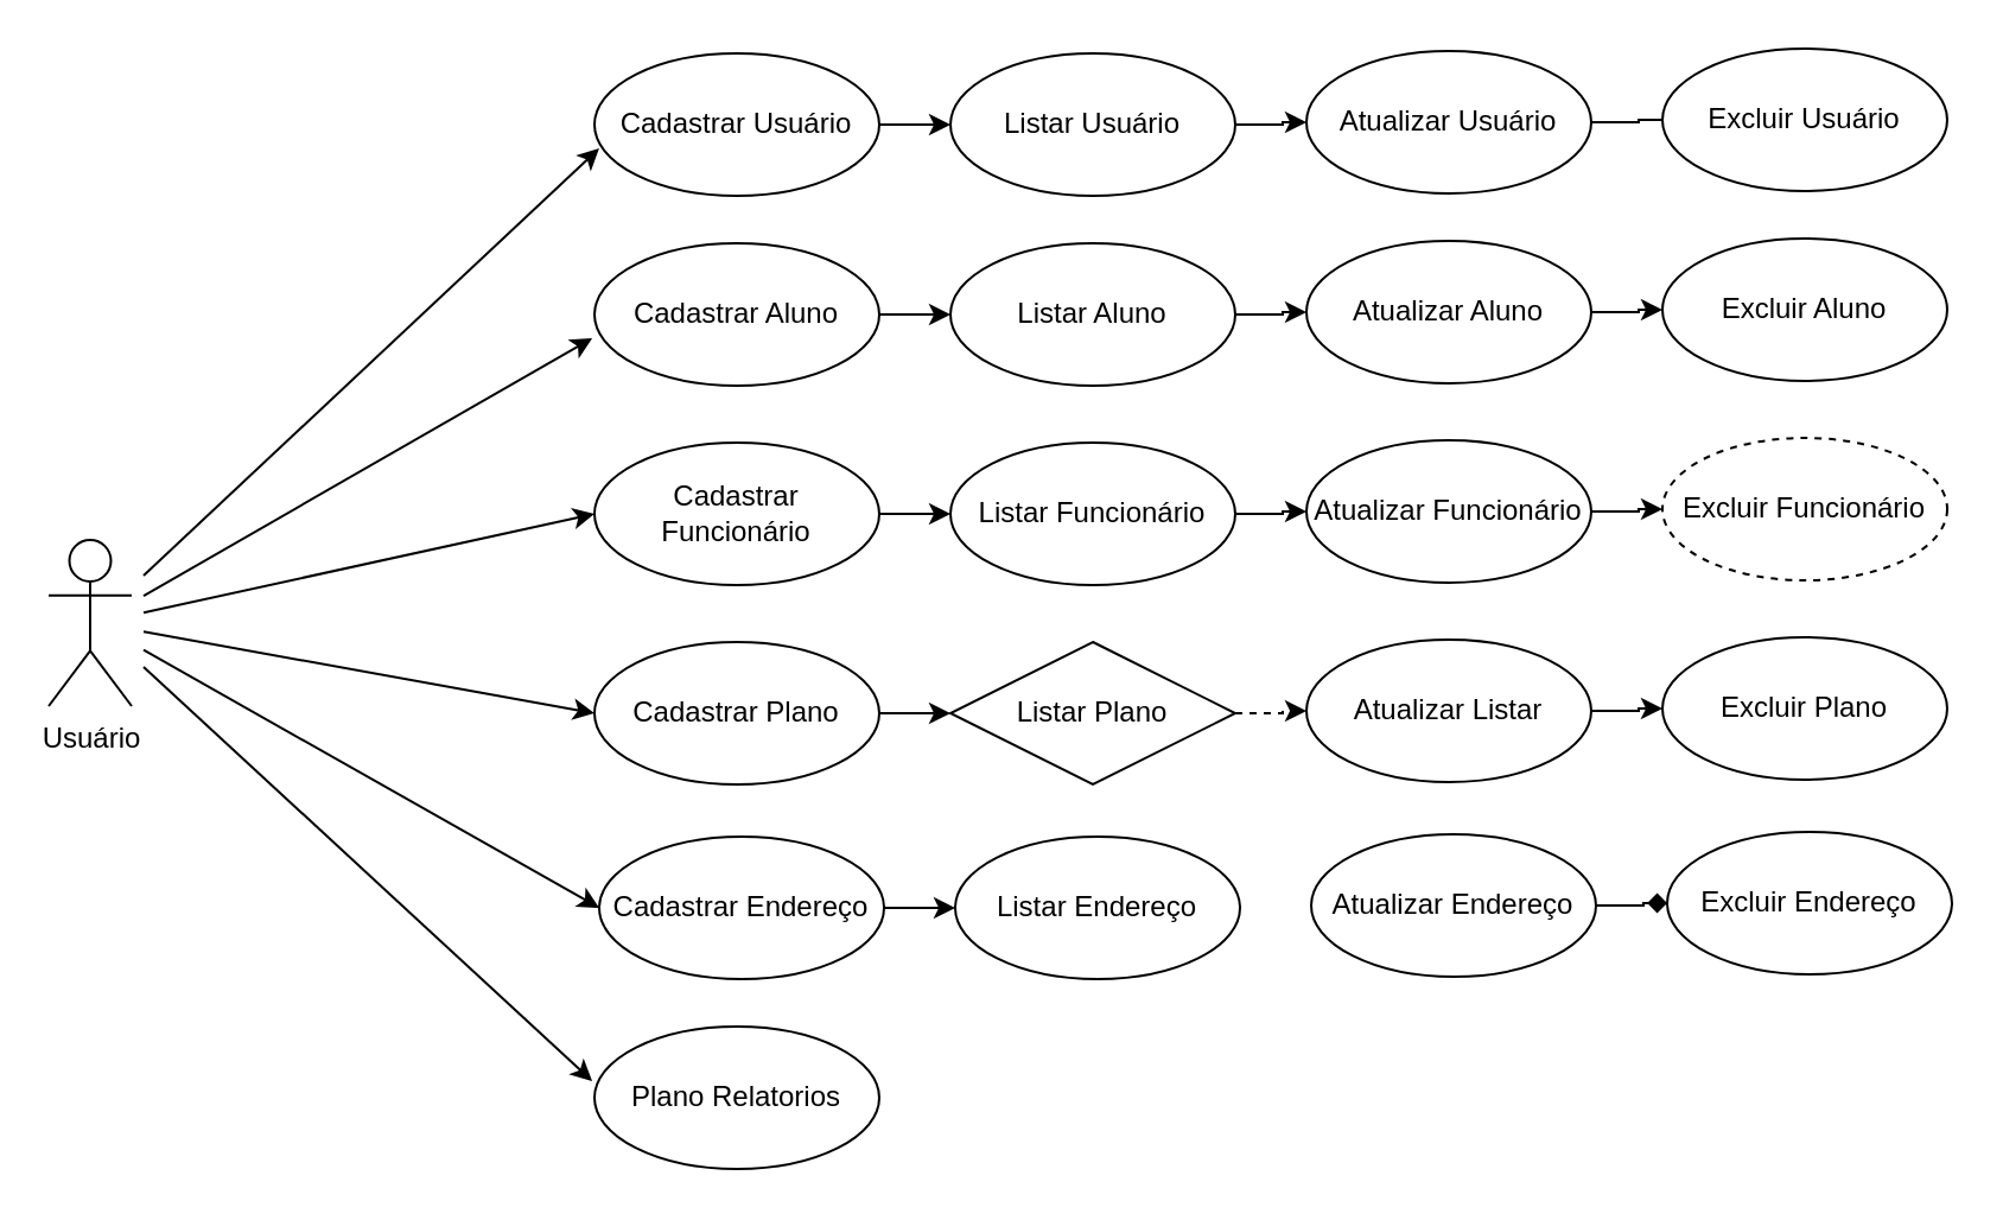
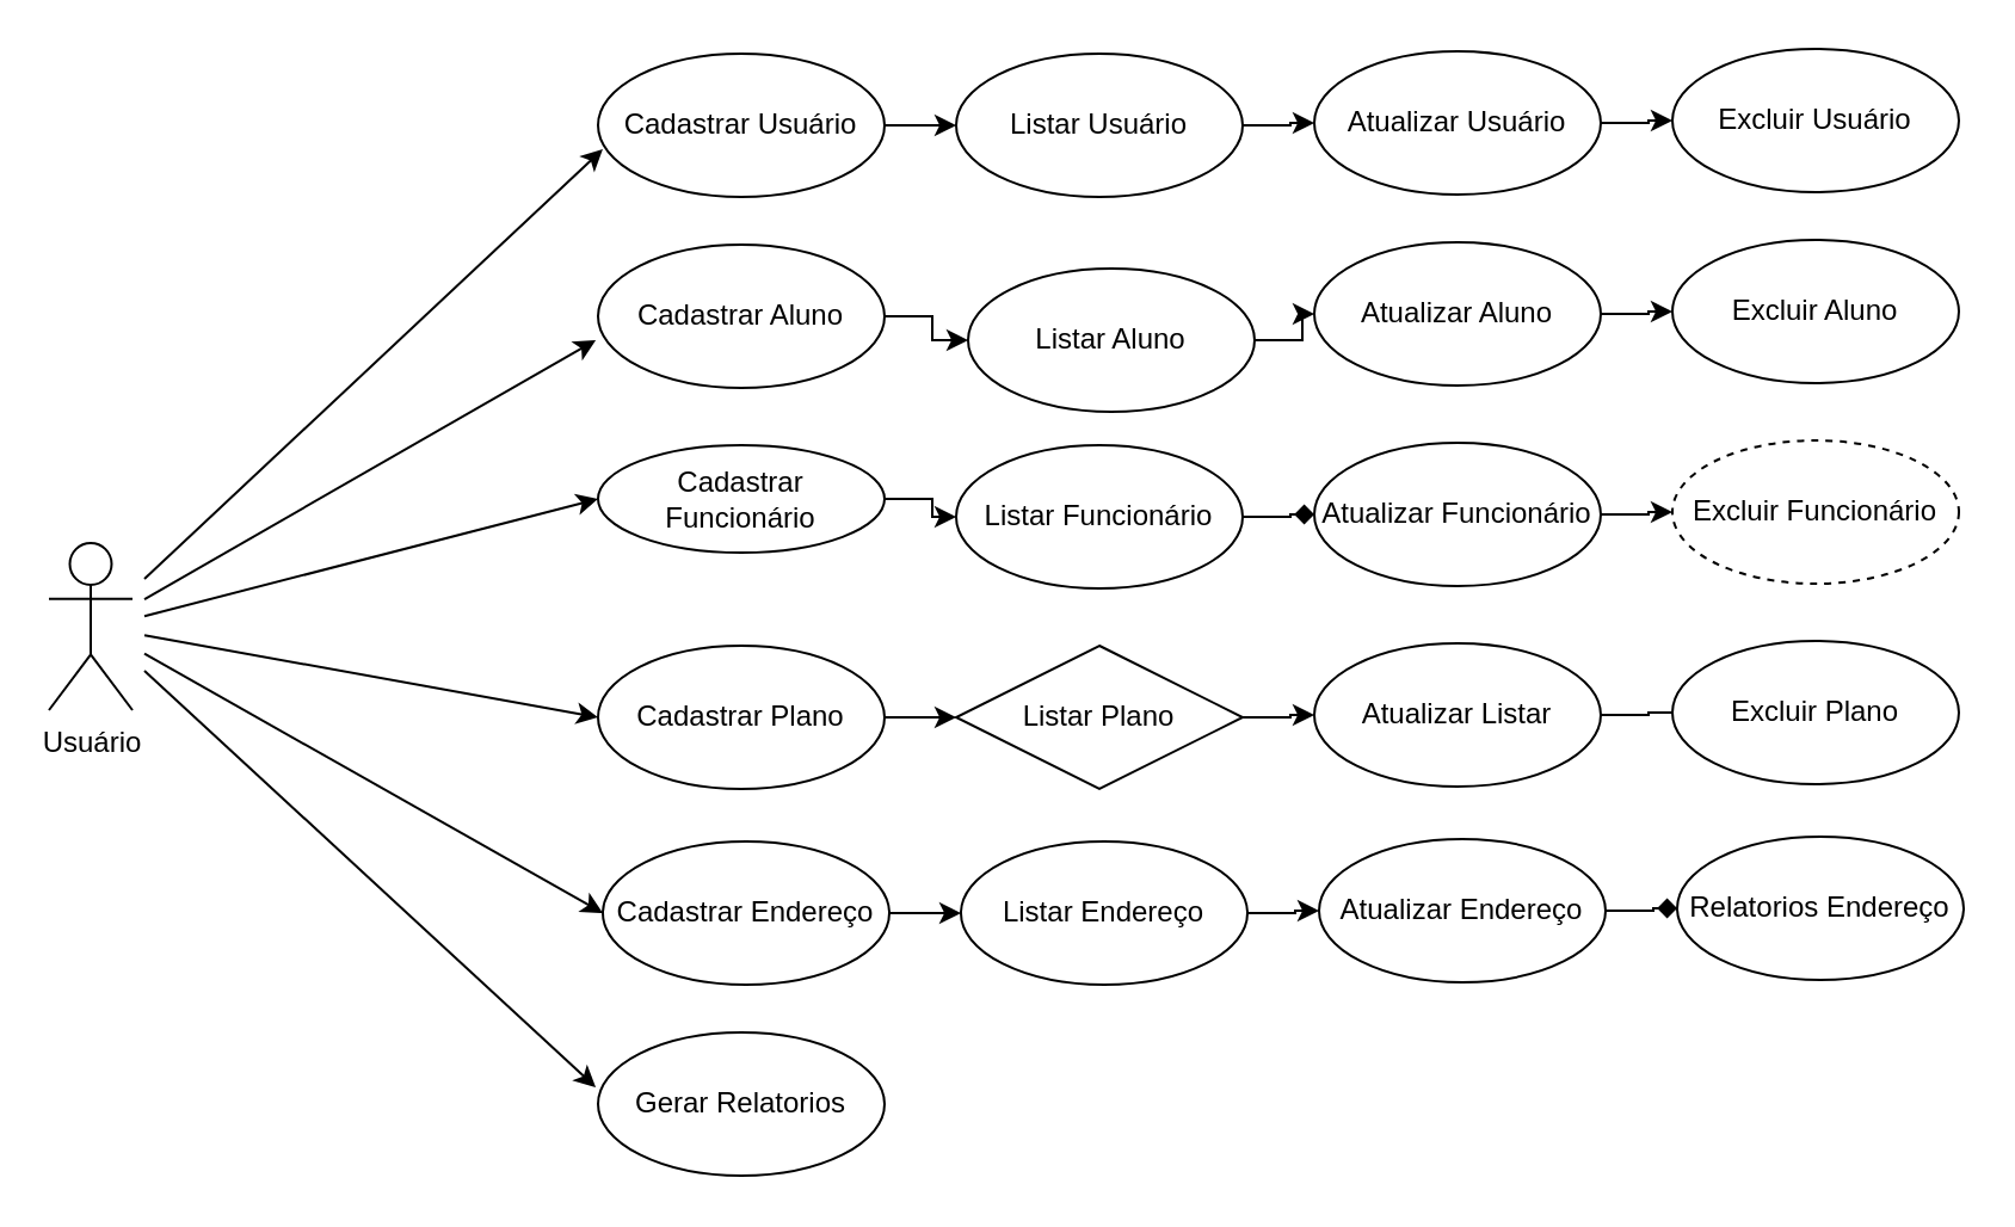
- <mxCell id="32" value="" style="edgeStyle=orthogonalEdgeStyle;rounded=0;orthogonalLoop=1;jettySize=auto;html=1;endArrow=none;" parent="1" source="33" target="41" edge="1"><mxGeometry relative="1" as="geometry" /></mxCell>
+ <mxCell id="32" value="" style="edgeStyle=orthogonalEdgeStyle;rounded=0;orthogonalLoop=1;jettySize=auto;html=1;" parent="1" source="33" target="41" edge="1"><mxGeometry relative="1" as="geometry" /></mxCell>
- <mxCell id="21" value="Listar Aluno" style="ellipse;whiteSpace=wrap;html=1;" parent="1" vertex="1"><mxGeometry x="400" y="102" width="120" height="60" as="geometry" /></mxCell>
+ <mxCell id="21" value="Listar Aluno" style="ellipse;whiteSpace=wrap;html=1;" parent="1" vertex="1"><mxGeometry x="405" y="112" width="120" height="60" as="geometry" /></mxCell>
- <mxCell id="24" value="" style="edgeStyle=orthogonalEdgeStyle;rounded=0;orthogonalLoop=1;jettySize=auto;html=1;" parent="1" source="25" target="35" edge="1"><mxGeometry relative="1" as="geometry" /></mxCell>
+ <mxCell id="24" value="" style="edgeStyle=orthogonalEdgeStyle;rounded=0;orthogonalLoop=1;jettySize=auto;html=1;endArrow=diamond;" parent="1" source="25" target="35" edge="1"><mxGeometry relative="1" as="geometry" /></mxCell>
- <mxCell id="11" value="Cadastrar Funcionário" style="ellipse;whiteSpace=wrap;html=1;" parent="1" vertex="1"><mxGeometry x="250" y="186" width="120" height="60" as="geometry" /></mxCell>
+ <mxCell id="11" value="Cadastrar Funcionário" style="ellipse;whiteSpace=wrap;html=1;" parent="1" vertex="1"><mxGeometry x="250" y="186" width="120" height="45" as="geometry" /></mxCell>
- <mxCell id="36" value="" style="edgeStyle=orthogonalEdgeStyle;rounded=0;orthogonalLoop=1;jettySize=auto;html=1;" parent="1" source="37" target="43" edge="1"><mxGeometry relative="1" as="geometry" /></mxCell>
+ <mxCell id="36" value="" style="edgeStyle=orthogonalEdgeStyle;rounded=0;orthogonalLoop=1;jettySize=auto;html=1;endArrow=none;" parent="1" source="37" target="43" edge="1"><mxGeometry relative="1" as="geometry" /></mxCell>
- <mxCell id="26" value="" style="edgeStyle=orthogonalEdgeStyle;rounded=0;orthogonalLoop=1;jettySize=auto;html=1;dashed=1;" parent="1" source="27" target="37" edge="1"><mxGeometry relative="1" as="geometry" /></mxCell>
+ <mxCell id="26" value="" style="edgeStyle=orthogonalEdgeStyle;rounded=0;orthogonalLoop=1;jettySize=auto;html=1;" parent="1" source="27" target="37" edge="1"><mxGeometry relative="1" as="geometry" /></mxCell>
- <mxCell id="44" value="Excluir Endereço" style="ellipse;whiteSpace=wrap;html=1;" parent="1" vertex="1"><mxGeometry x="702" y="350" width="120" height="60" as="geometry" /></mxCell>
+ <mxCell id="44" value="Relatorios Endereço" style="ellipse;whiteSpace=wrap;html=1;" parent="1" vertex="1"><mxGeometry x="702" y="350" width="120" height="60" as="geometry" /></mxCell>
+ <mxCell id="28" value="" style="edgeStyle=orthogonalEdgeStyle;rounded=0;orthogonalLoop=1;jettySize=auto;html=1;" parent="1" source="29" target="39" edge="1"><mxGeometry relative="1" as="geometry" /></mxCell>
- <mxCell id="7" value="Plano Relatorios" style="ellipse;whiteSpace=wrap;html=1;" parent="1" vertex="1"><mxGeometry x="250" y="432" width="120" height="60" as="geometry" /></mxCell>
+ <mxCell id="7" value="Gerar Relatorios" style="ellipse;whiteSpace=wrap;html=1;" parent="1" vertex="1"><mxGeometry x="250" y="432" width="120" height="60" as="geometry" /></mxCell>
